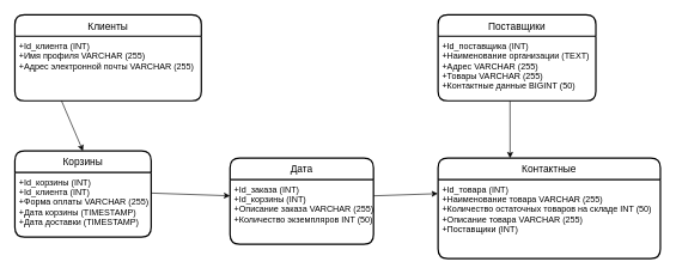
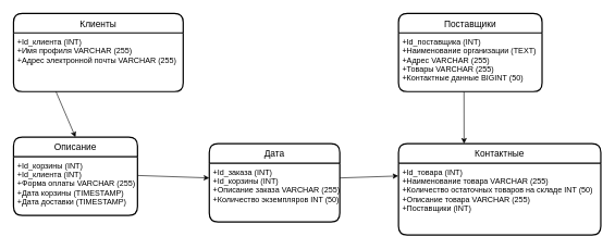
- <mxCell id="6" value="Корзины" style="swimlane;childLayout=stackLayout;horizontal=1;startSize=30;horizontalStack=0;rounded=1;fontSize=14;fontStyle=0;strokeWidth=2;resizeParent=0;resizeLast=1;shadow=0;dashed=0;align=center;" parent="1" vertex="1"><mxGeometry x="20" y="210" width="190" height="120" as="geometry" /></mxCell>
+ <mxCell id="6" value="Описание" style="swimlane;childLayout=stackLayout;horizontal=1;startSize=30;horizontalStack=0;rounded=1;fontSize=14;fontStyle=0;strokeWidth=2;resizeParent=0;resizeLast=1;shadow=0;dashed=0;align=center;" parent="1" vertex="1"><mxGeometry x="20" y="210" width="190" height="120" as="geometry" /></mxCell>
